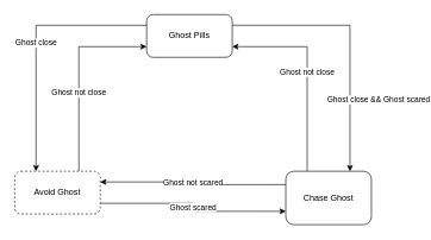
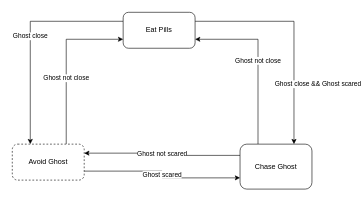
- <mxCell id="4" value="Ghost Pills" style="rounded=1;whiteSpace=wrap;html=1;" vertex="1" parent="1"><mxGeometry x="205" y="20" width="120" height="60" as="geometry" /></mxCell>
+ <mxCell id="4" value="Eat Pills" style="rounded=1;whiteSpace=wrap;html=1;" vertex="1" parent="1"><mxGeometry x="205" y="20" width="120" height="60" as="geometry" /></mxCell>
